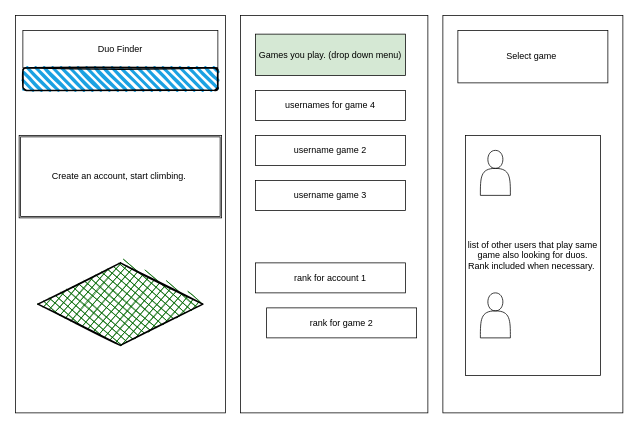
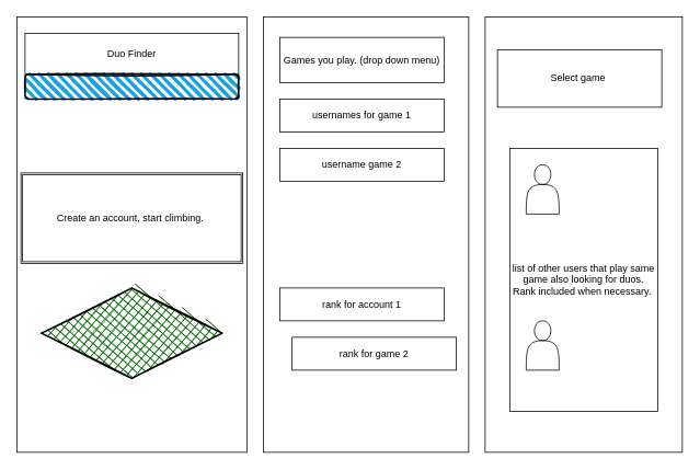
- <mxCell id="13" value="Games you play. (drop down menu)" style="rounded=0;whiteSpace=wrap;html=1;fillColor=#d5e8d4;" vertex="1" parent="1"><mxGeometry x="340" y="45" width="200" height="55" as="geometry" /></mxCell>
+ <mxCell id="13" value="Games you play. (drop down menu)" style="rounded=0;whiteSpace=wrap;html=1;" vertex="1" parent="1"><mxGeometry x="340" y="45" width="200" height="55" as="geometry" /></mxCell>
- <mxCell id="7" value="Select game&amp;nbsp;" style="rounded=0;whiteSpace=wrap;html=1;" vertex="1" parent="1"><mxGeometry x="610" y="40" width="200" height="70" as="geometry" /></mxCell>
+ <mxCell id="7" value="Select game&amp;nbsp;" style="rounded=0;whiteSpace=wrap;html=1;" vertex="1" parent="1"><mxGeometry x="605" y="60" width="200" height="70" as="geometry" /></mxCell>
- <mxCell id="14" value="usernames for game 4" style="rounded=0;whiteSpace=wrap;html=1;" vertex="1" parent="1"><mxGeometry x="340" y="120" width="200" height="40" as="geometry" /></mxCell>
+ <mxCell id="14" value="usernames for game 1" style="rounded=0;whiteSpace=wrap;html=1;" vertex="1" parent="1"><mxGeometry x="340" y="120" width="200" height="40" as="geometry" /></mxCell>
- <mxCell id="5" value="Create an account, start climbing.&amp;nbsp;" style="shape=ext;double=1;rounded=0;whiteSpace=wrap;html=1;" vertex="1" parent="1"><mxGeometry x="25" y="180" width="270" height="110" as="geometry" /></mxCell>
+ <mxCell id="5" value="Create an account, start climbing.&amp;nbsp;" style="shape=ext;double=1;rounded=0;whiteSpace=wrap;html=1;" vertex="1" parent="1"><mxGeometry x="25" y="210" width="270" height="110" as="geometry" /></mxCell>
- <mxCell id="16" value="username game 3" style="rounded=0;whiteSpace=wrap;html=1;" vertex="1" parent="1"><mxGeometry x="340" y="240" width="200" height="40" as="geometry" /></mxCell>
